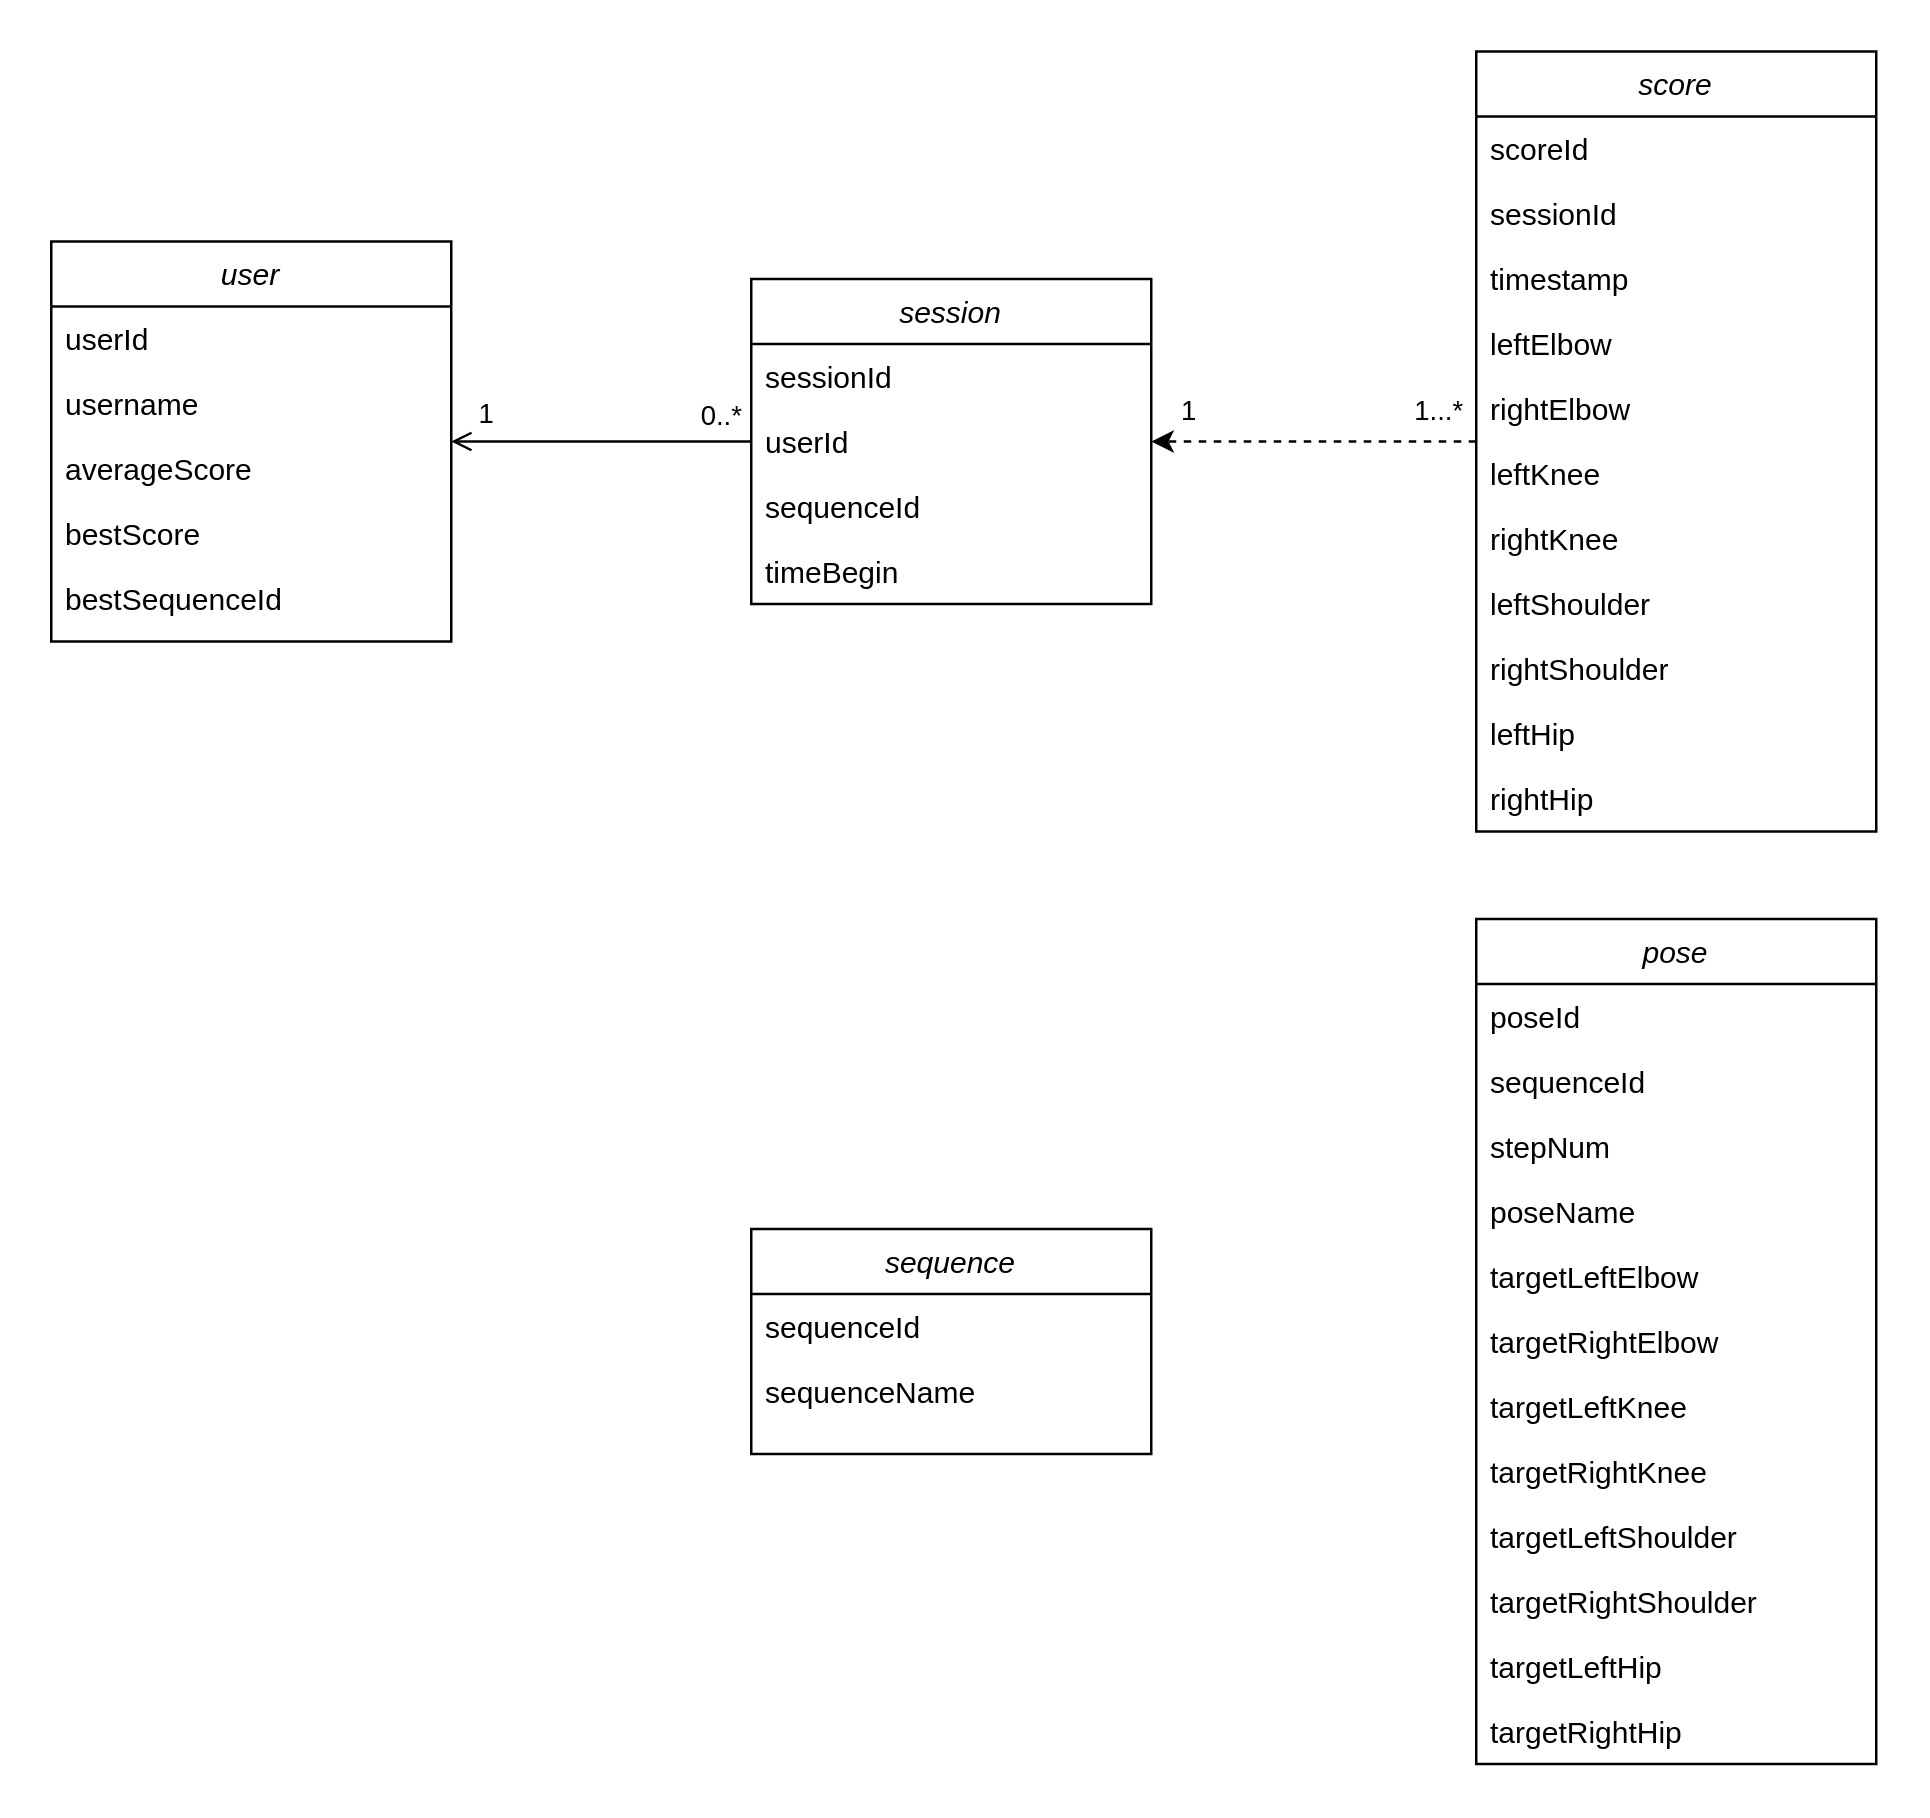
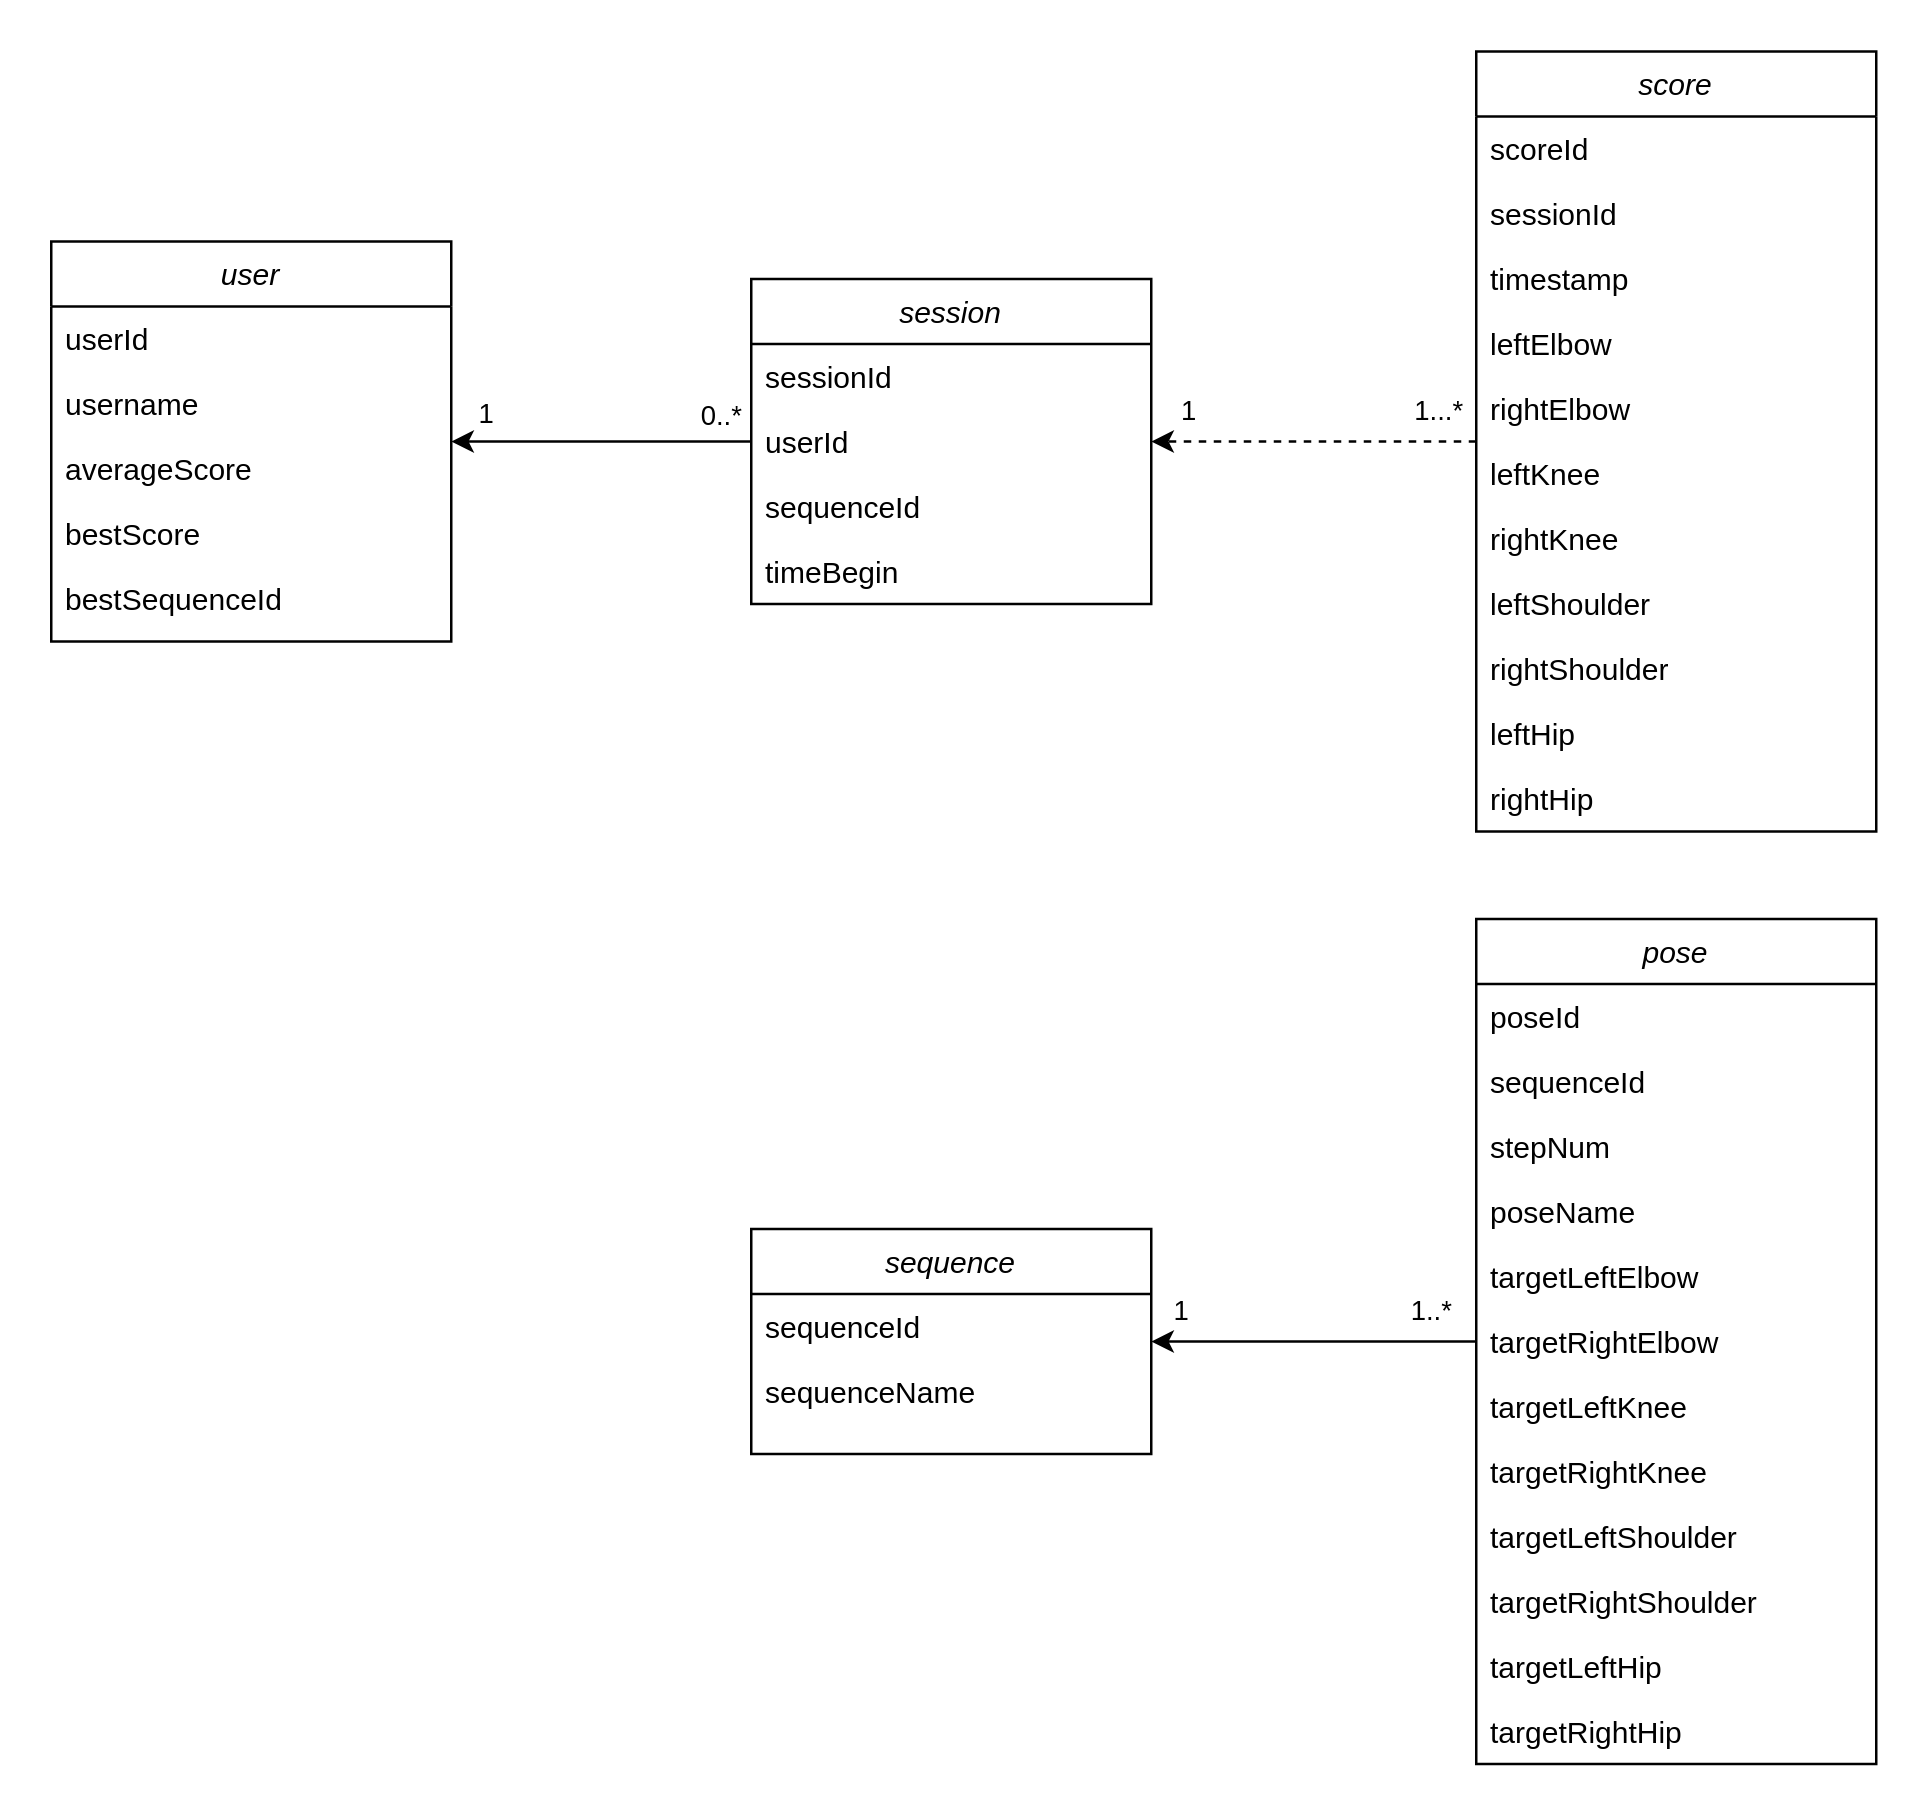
- <mxCell id="2" style="edgeStyle=orthogonalEdgeStyle;rounded=0;orthogonalLoop=1;jettySize=auto;html=1;endArrow=open;" edge="1" parent="1" source="5" target="10"><mxGeometry relative="1" as="geometry" /></mxCell>
+ <mxCell id="2" style="edgeStyle=orthogonalEdgeStyle;rounded=0;orthogonalLoop=1;jettySize=auto;html=1;" edge="1" parent="1" source="5" target="10"><mxGeometry relative="1" as="geometry" /></mxCell>
+ <mxCell id="34" style="edgeStyle=orthogonalEdgeStyle;rounded=0;orthogonalLoop=1;jettySize=auto;html=1;" edge="1" parent="1" source="37" target="31"><mxGeometry relative="1" as="geometry" /></mxCell>
+ <mxCell id="35" value="1" style="edgeLabel;html=1;align=center;verticalAlign=middle;resizable=0;points=[];" vertex="1" connectable="0" parent="34"><mxGeometry x="0.651" y="1" relative="1" as="geometry"><mxPoint x="-12" y="-14" as="offset" /></mxGeometry></mxCell>
+ <mxCell id="36" value="1..*" style="edgeLabel;html=1;align=center;verticalAlign=middle;resizable=0;points=[];" vertex="1" connectable="0" parent="34"><mxGeometry x="-0.672" relative="1" as="geometry"><mxPoint x="2" y="-13" as="offset" /></mxGeometry></mxCell>
